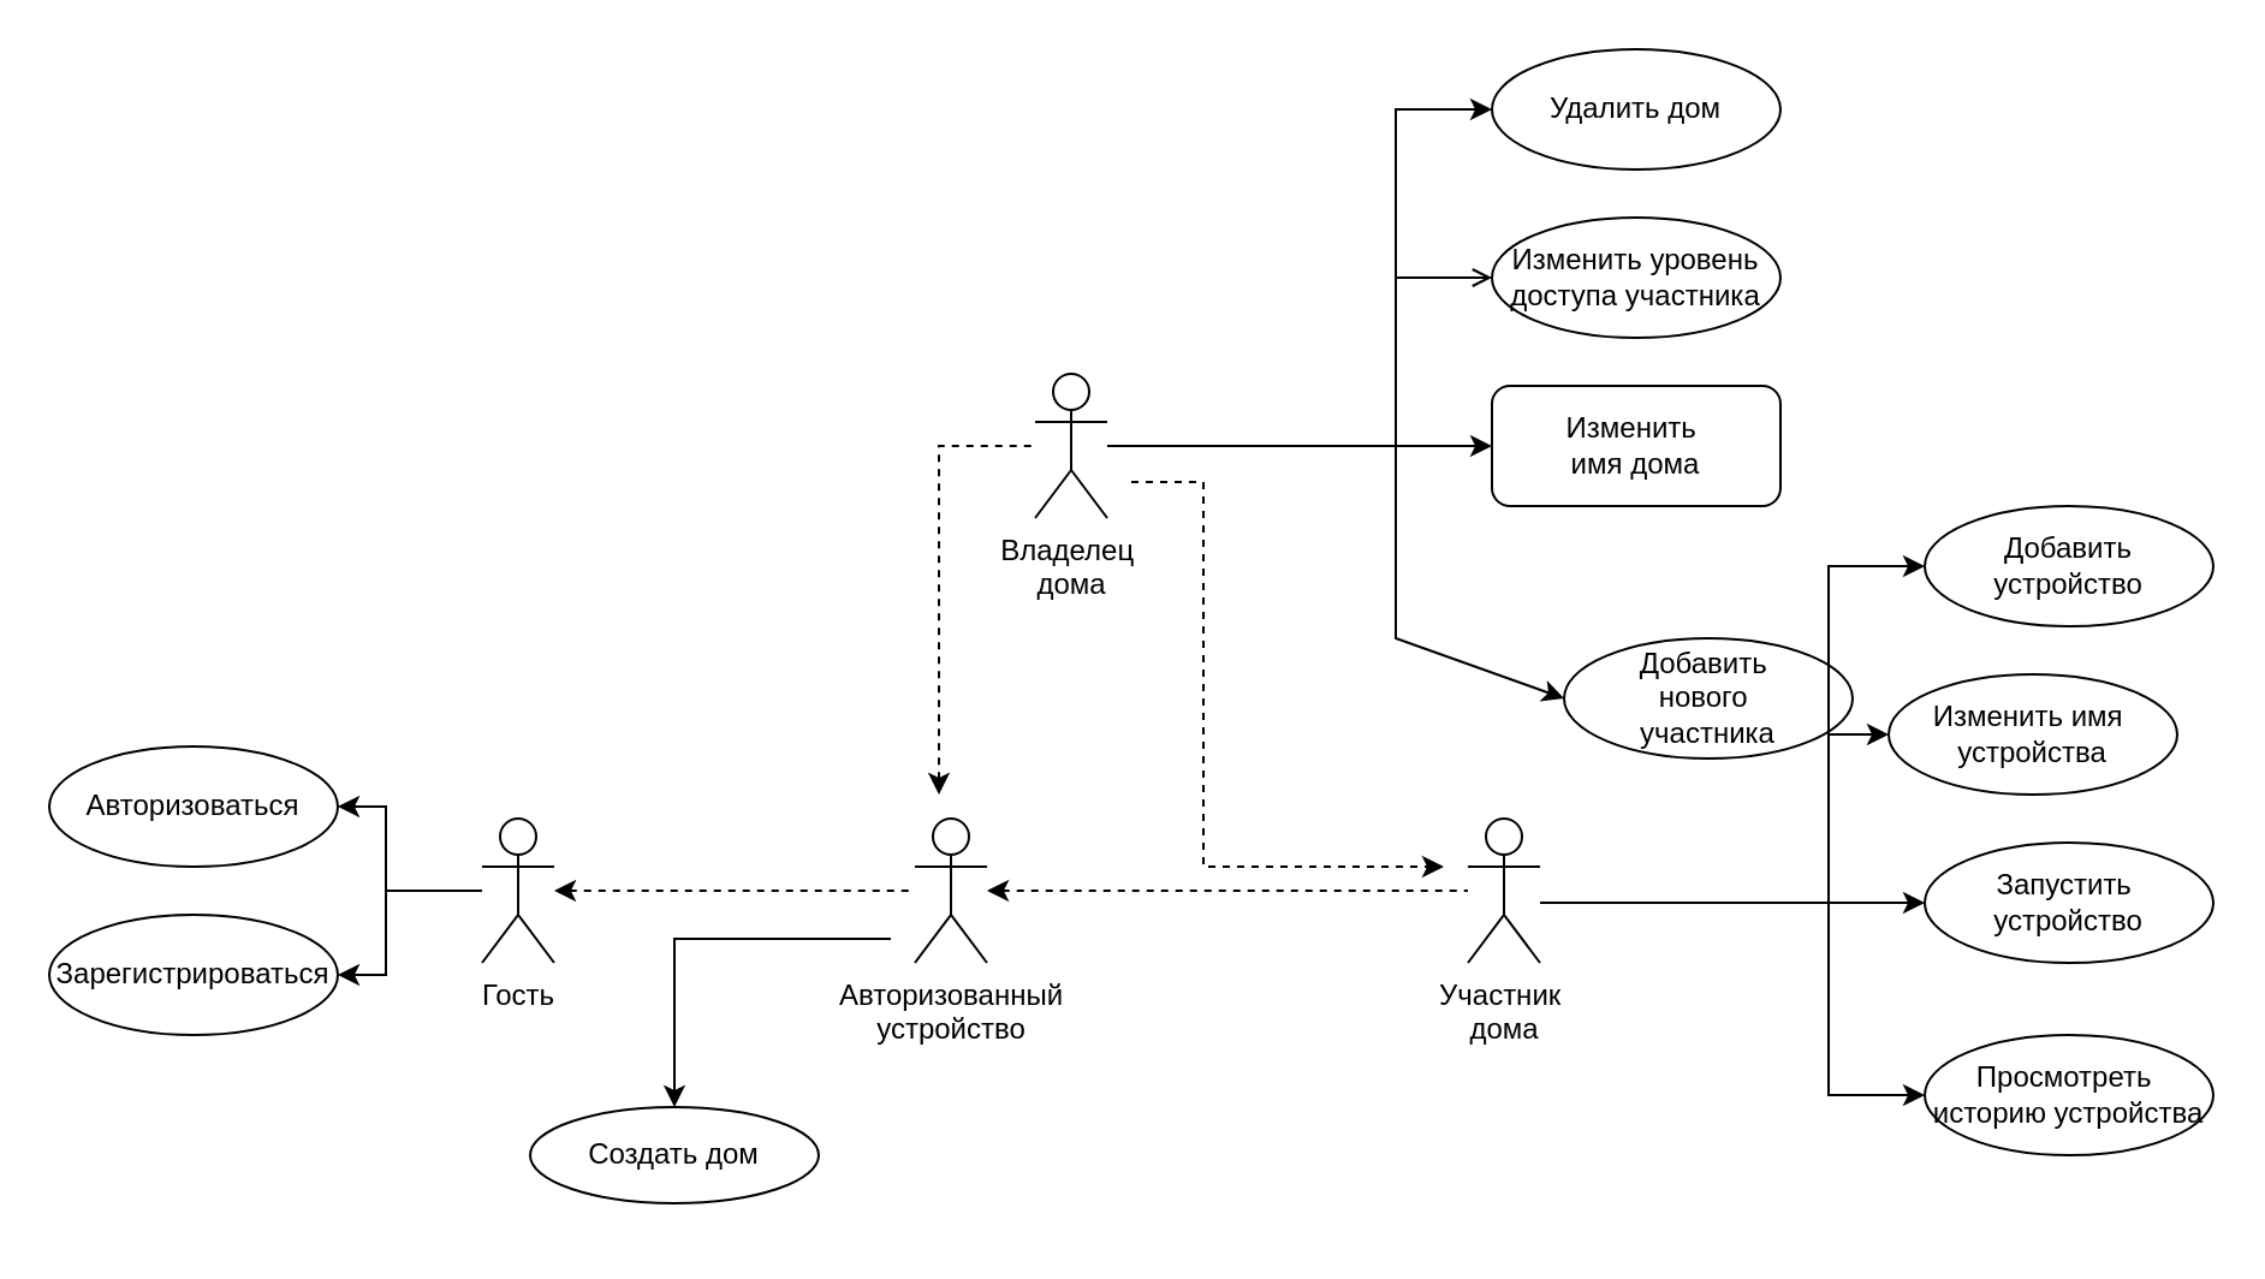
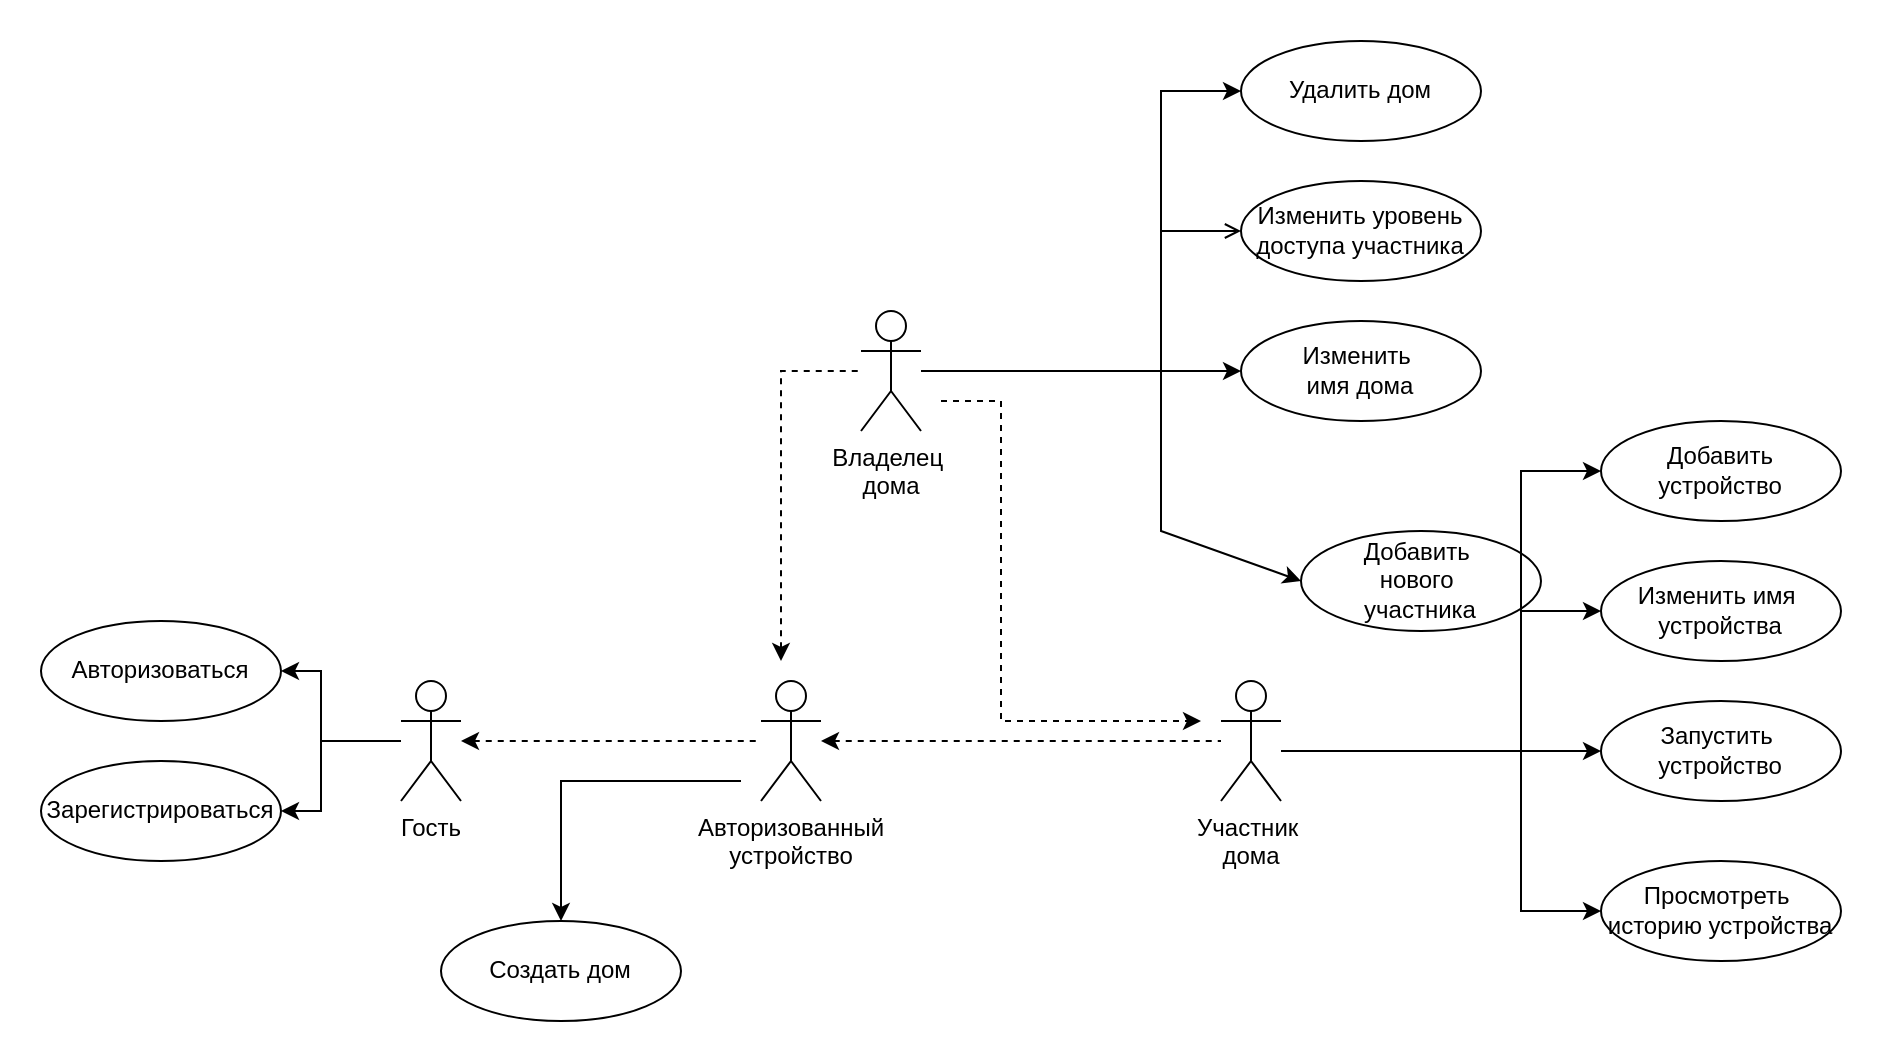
- <mxCell id="15" value="Изменить&amp;nbsp;&lt;div&gt;имя дома&lt;/div&gt;" style="whiteSpace=wrap;html=1;rounded=1;" vertex="1" parent="1"><mxGeometry x="620" y="160" width="120" height="50" as="geometry" /></mxCell>
+ <mxCell id="15" value="Изменить&amp;nbsp;&lt;div&gt;имя дома&lt;/div&gt;" style="ellipse;whiteSpace=wrap;html=1;" vertex="1" parent="1"><mxGeometry x="620" y="160" width="120" height="50" as="geometry" /></mxCell>
- <mxCell id="27" value="Изменить имя&amp;nbsp;&lt;div&gt;устройства&lt;/div&gt;" style="ellipse;whiteSpace=wrap;html=1;" vertex="1" parent="1"><mxGeometry x="785" y="280" width="120" height="50" as="geometry" /></mxCell>
+ <mxCell id="27" value="Изменить имя&amp;nbsp;&lt;div&gt;устройства&lt;/div&gt;" style="ellipse;whiteSpace=wrap;html=1;" vertex="1" parent="1"><mxGeometry x="800" y="280" width="120" height="50" as="geometry" /></mxCell>
- <mxCell id="13" value="Создать дом" style="ellipse;whiteSpace=wrap;html=1;" vertex="1" parent="1"><mxGeometry x="220" y="460" width="120" height="40" as="geometry" /></mxCell>
+ <mxCell id="13" value="Создать дом" style="ellipse;whiteSpace=wrap;html=1;" vertex="1" parent="1"><mxGeometry x="220" y="460" width="120" height="50" as="geometry" /></mxCell>
